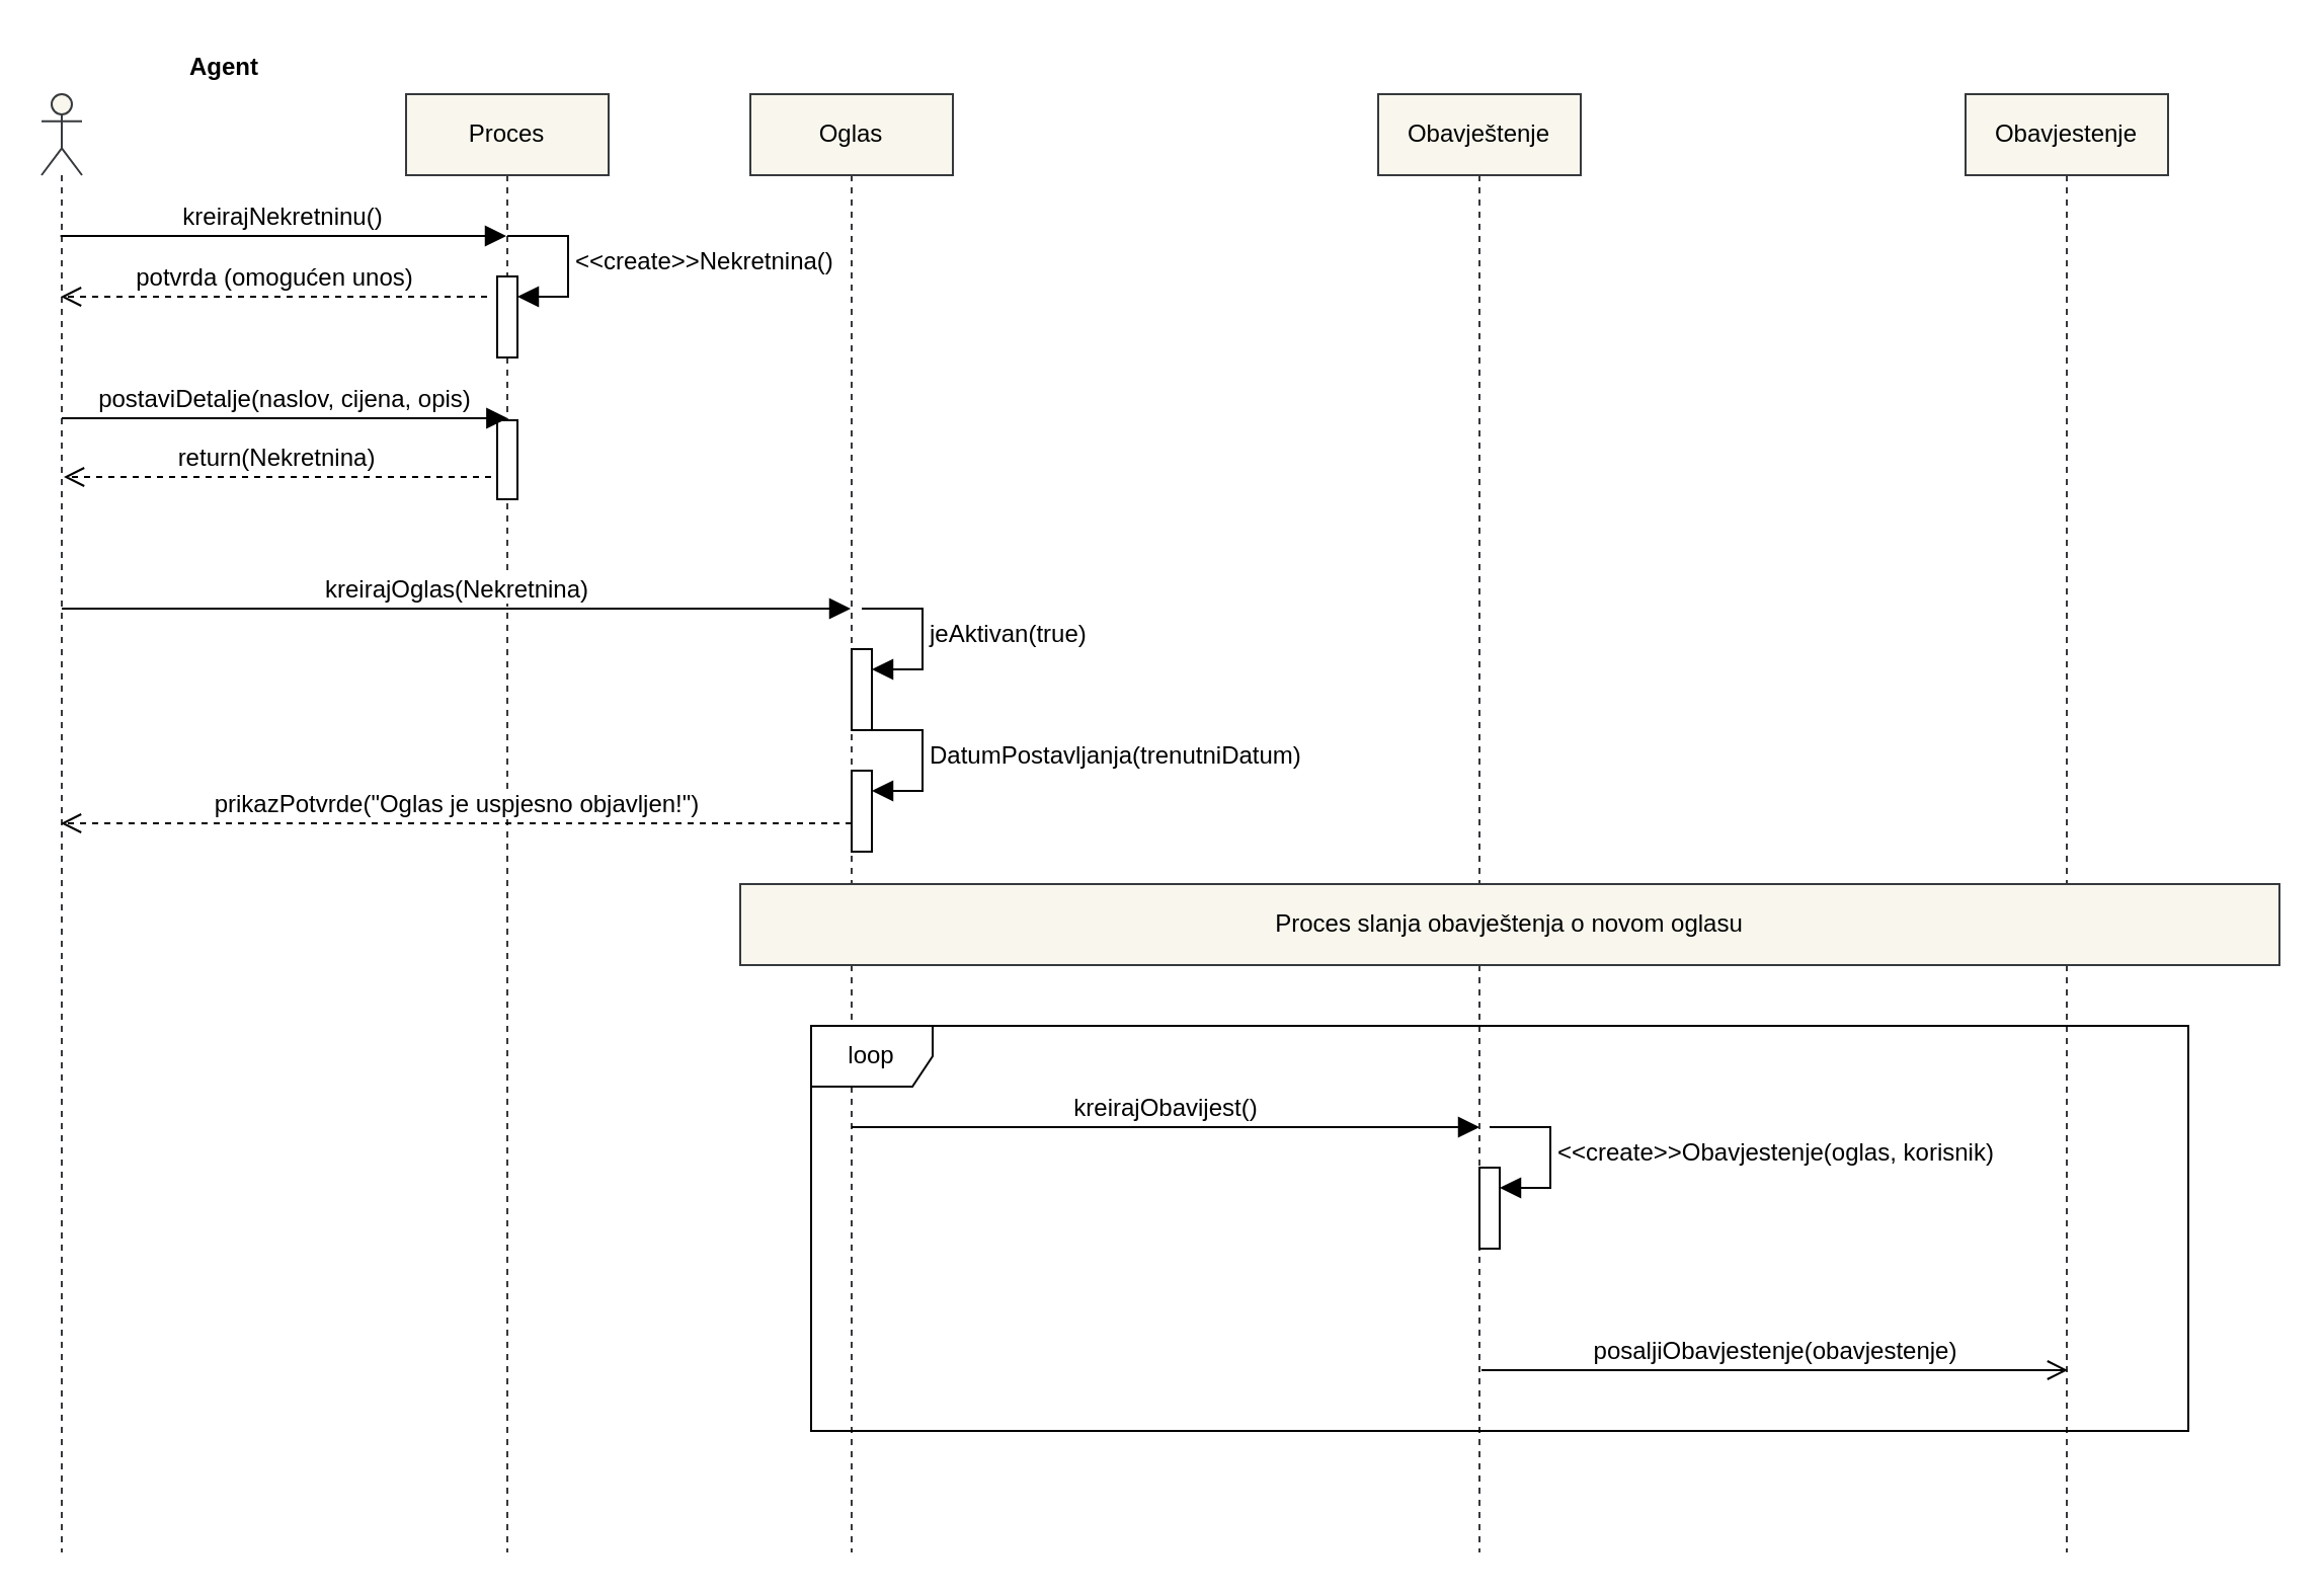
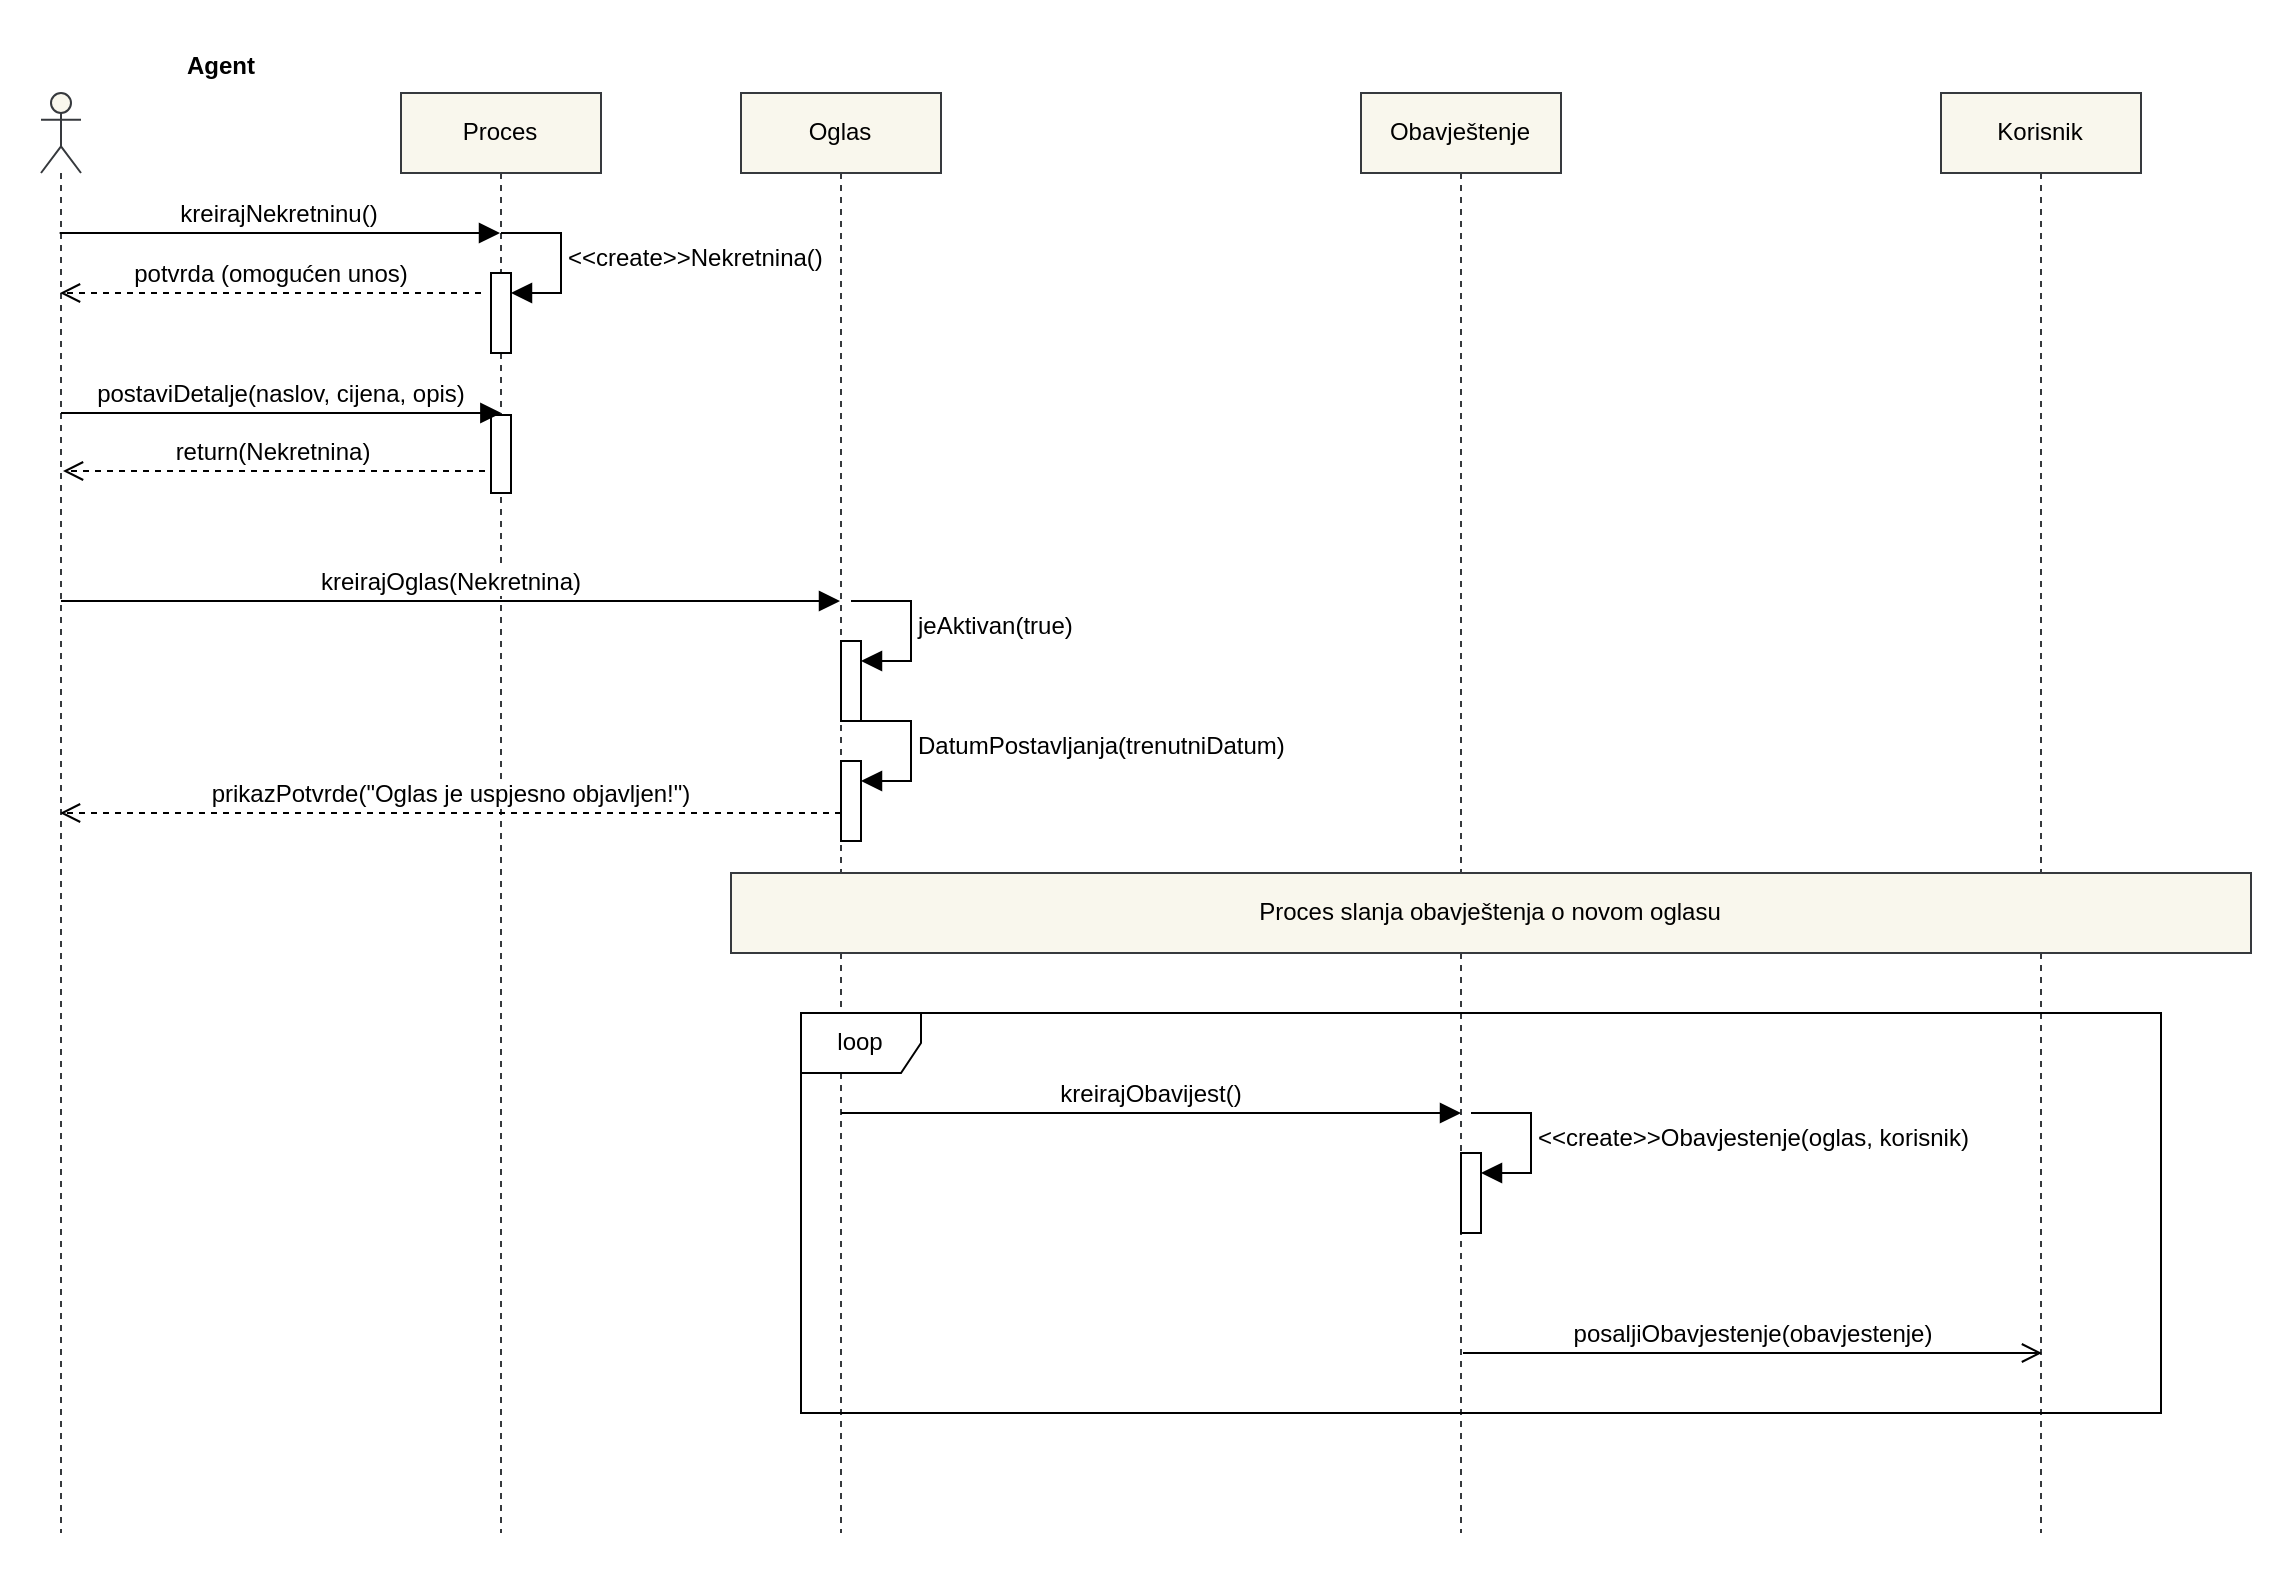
- <mxCell id="15" value="Obavjestenje" style="shape=umlLifeline;perimeter=lifelinePerimeter;whiteSpace=wrap;html=1;container=1;dropTarget=0;collapsible=0;recursiveResize=0;outlineConnect=0;portConstraint=eastwest;newEdgeStyle={&quot;curved&quot;:0,&quot;rounded&quot;:0};fillColor=#f9f7ed;strokeColor=#36393d;" parent="1" vertex="1"><mxGeometry x="970" y="46" width="100" height="720" as="geometry" /></mxCell>
+ <mxCell id="15" value="Korisnik" style="shape=umlLifeline;perimeter=lifelinePerimeter;whiteSpace=wrap;html=1;container=1;dropTarget=0;collapsible=0;recursiveResize=0;outlineConnect=0;portConstraint=eastwest;newEdgeStyle={&quot;curved&quot;:0,&quot;rounded&quot;:0};fillColor=#f9f7ed;strokeColor=#36393d;" parent="1" vertex="1"><mxGeometry x="970" y="46" width="100" height="720" as="geometry" /></mxCell>
